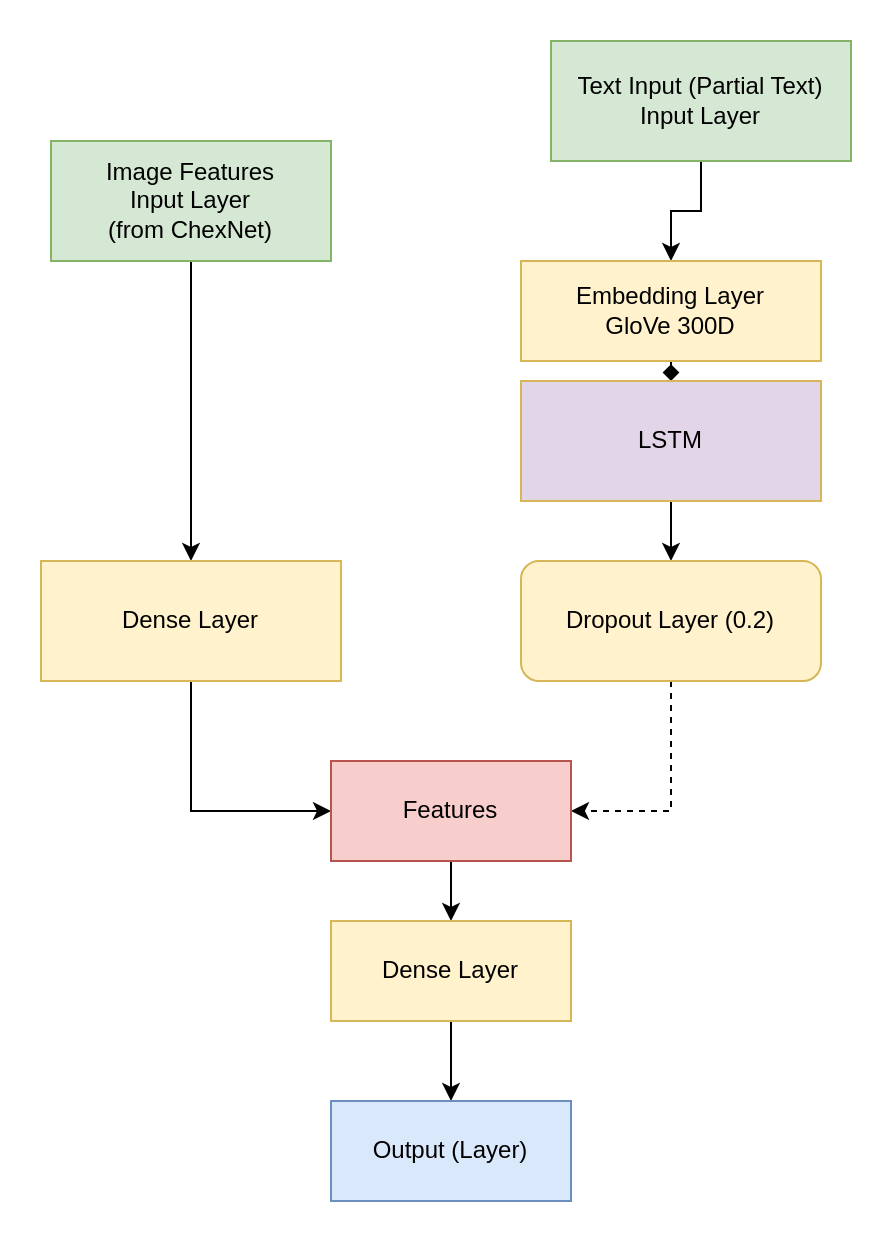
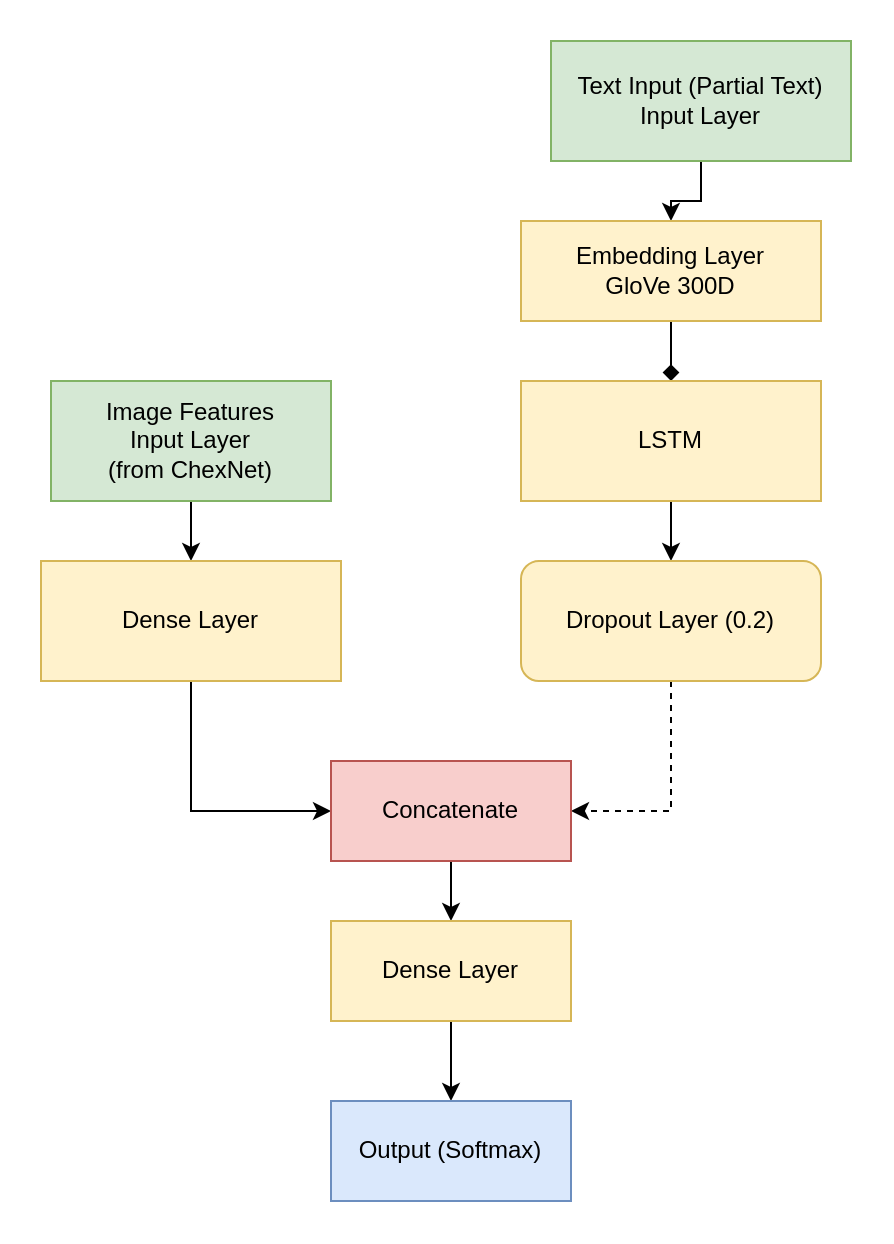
- <mxCell id="3" value="Image Features&lt;br&gt;Input Layer&lt;br&gt;(from ChexNet)" style="rounded=0;whiteSpace=wrap;html=1;fillColor=#d5e8d4;strokeColor=#82b366;" vertex="1" parent="1"><mxGeometry x="25" y="70" width="140" height="60" as="geometry" /></mxCell>
+ <mxCell id="3" value="Image Features&lt;br&gt;Input Layer&lt;br&gt;(from ChexNet)" style="rounded=0;whiteSpace=wrap;html=1;fillColor=#d5e8d4;strokeColor=#82b366;" vertex="1" parent="1"><mxGeometry x="25" y="190" width="140" height="60" as="geometry" /></mxCell>
- <mxCell id="7" value="Embedding Layer&lt;br&gt;GloVe 300D" style="rounded=0;whiteSpace=wrap;html=1;fillColor=#fff2cc;strokeColor=#d6b656;" vertex="1" parent="1"><mxGeometry x="260" y="130" width="150" height="50" as="geometry" /></mxCell>
+ <mxCell id="7" value="Embedding Layer&lt;br&gt;GloVe 300D" style="rounded=0;whiteSpace=wrap;html=1;fillColor=#fff2cc;strokeColor=#d6b656;" vertex="1" parent="1"><mxGeometry x="260" y="110" width="150" height="50" as="geometry" /></mxCell>
- <mxCell id="9" value="LSTM" style="rounded=0;whiteSpace=wrap;html=1;fillColor=#e1d5e7;strokeColor=#d6b656;" vertex="1" parent="1"><mxGeometry x="260" y="190" width="150" height="60" as="geometry" /></mxCell>
+ <mxCell id="9" value="LSTM" style="rounded=0;whiteSpace=wrap;html=1;fillColor=#fff2cc;strokeColor=#d6b656;" vertex="1" parent="1"><mxGeometry x="260" y="190" width="150" height="60" as="geometry" /></mxCell>
- <mxCell id="15" value="Features" style="rounded=0;whiteSpace=wrap;html=1;fillColor=#f8cecc;strokeColor=#b85450;" vertex="1" parent="1"><mxGeometry x="165" y="380" width="120" height="50" as="geometry" /></mxCell>
+ <mxCell id="15" value="Concatenate" style="rounded=0;whiteSpace=wrap;html=1;fillColor=#f8cecc;strokeColor=#b85450;" vertex="1" parent="1"><mxGeometry x="165" y="380" width="120" height="50" as="geometry" /></mxCell>
- <mxCell id="18" value="Output (Layer)" style="rounded=0;whiteSpace=wrap;html=1;fillColor=#dae8fc;strokeColor=#6c8ebf;" vertex="1" parent="1"><mxGeometry x="165" y="550" width="120" height="50" as="geometry" /></mxCell>
+ <mxCell id="18" value="Output (Softmax)" style="rounded=0;whiteSpace=wrap;html=1;fillColor=#dae8fc;strokeColor=#6c8ebf;" vertex="1" parent="1"><mxGeometry x="165" y="550" width="120" height="50" as="geometry" /></mxCell>
